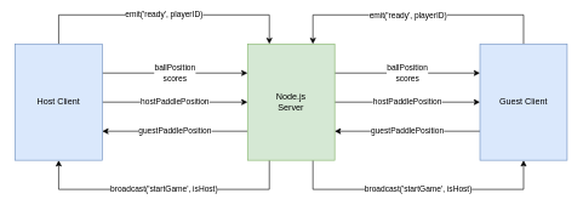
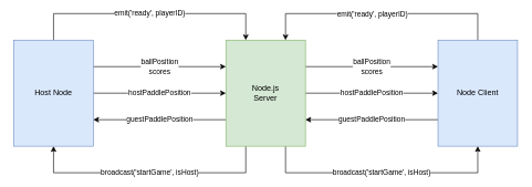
- <mxCell id="11" value="Host Client" style="rounded=0;whiteSpace=wrap;html=1;fillColor=#dae8fc;strokeColor=#6c8ebf;" vertex="1" parent="1"><mxGeometry x="20" y="60" width="120" height="160" as="geometry" /></mxCell>
+ <mxCell id="11" value="Host Node" style="rounded=0;whiteSpace=wrap;html=1;fillColor=#dae8fc;strokeColor=#6c8ebf;" vertex="1" parent="1"><mxGeometry x="20" y="60" width="120" height="160" as="geometry" /></mxCell>
- <mxCell id="15" value="Guest Client" style="rounded=0;whiteSpace=wrap;html=1;fillColor=#dae8fc;strokeColor=#6c8ebf;" vertex="1" parent="1"><mxGeometry x="660" y="60" width="120" height="160" as="geometry" /></mxCell>
+ <mxCell id="15" value="Node Client" style="rounded=0;whiteSpace=wrap;html=1;fillColor=#dae8fc;strokeColor=#6c8ebf;" vertex="1" parent="1"><mxGeometry x="660" y="60" width="120" height="160" as="geometry" /></mxCell>
